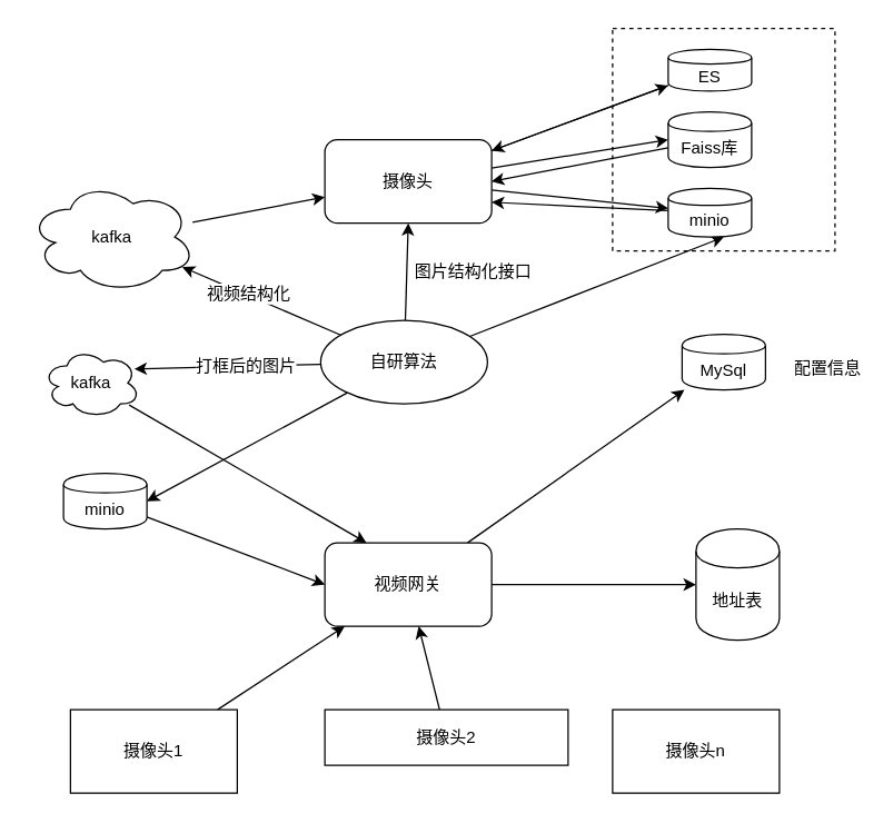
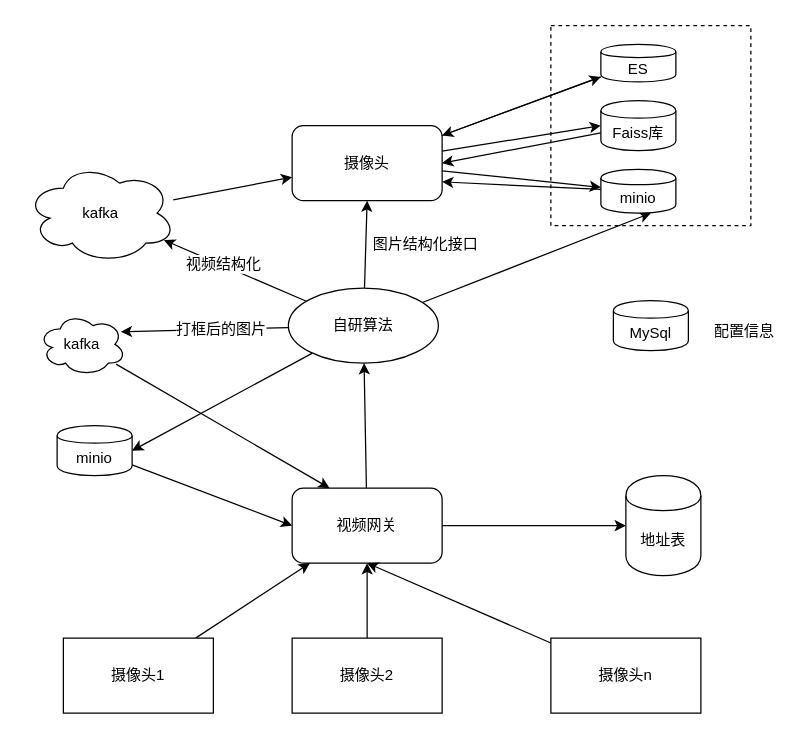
- <mxCell id="12" style="edgeStyle=none;rounded=0;orthogonalLoop=1;jettySize=auto;html=1;" parent="1" source="13" target="20" edge="1"><mxGeometry relative="1" as="geometry" /></mxCell>
+ <mxCell id="12" style="edgeStyle=none;rounded=0;orthogonalLoop=1;jettySize=auto;html=1;" parent="1" source="13" target="10" edge="1"><mxGeometry relative="1" as="geometry" /></mxCell>
+ <mxCell id="18" style="edgeStyle=none;rounded=0;orthogonalLoop=1;jettySize=auto;html=1;entryX=0.5;entryY=1;entryDx=0;entryDy=0;" parent="1" source="19" target="13" edge="1"><mxGeometry relative="1" as="geometry" /></mxCell>
- <mxCell id="17" value="摄像头2" style="rounded=0;whiteSpace=wrap;html=1;" parent="1" vertex="1"><mxGeometry x="233" y="510" width="175" height="40" as="geometry" /></mxCell>
+ <mxCell id="17" value="摄像头2" style="rounded=0;whiteSpace=wrap;html=1;" parent="1" vertex="1"><mxGeometry x="233" y="510" width="120" height="60" as="geometry" /></mxCell>
